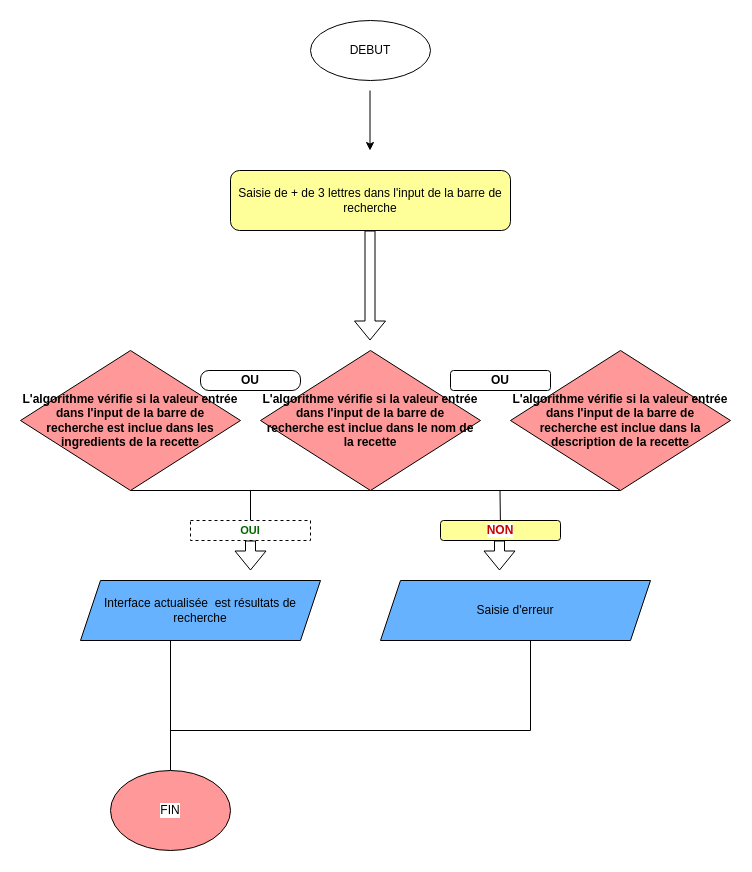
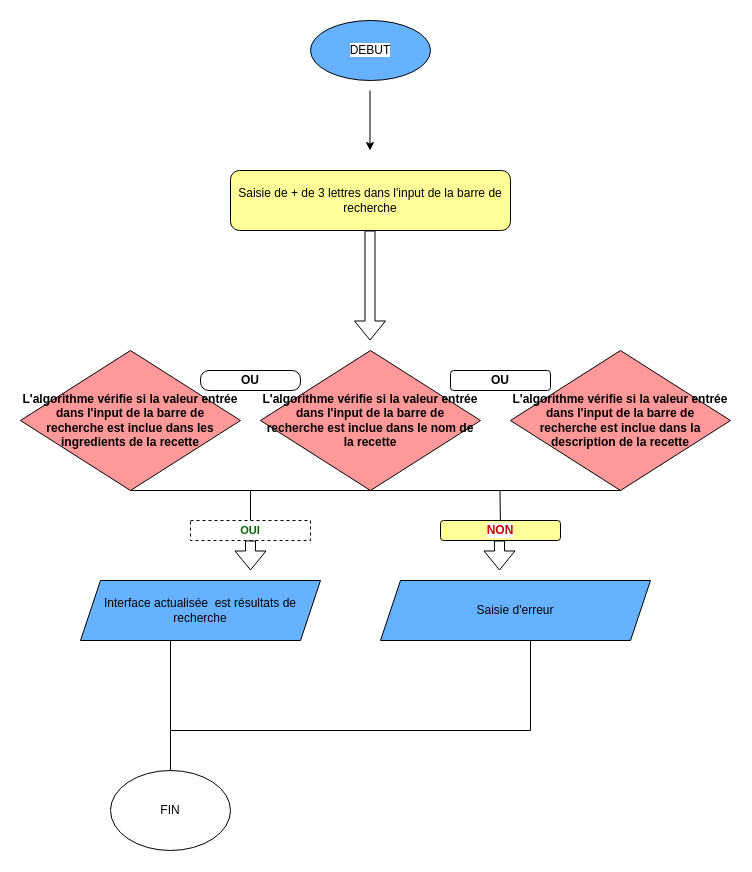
- <mxCell id="2" value="&lt;font color=&quot;#000000&quot; style=&quot;background-color: rgb(255 , 255 , 255)&quot;&gt;DEBUT&lt;/font&gt;" style="ellipse;whiteSpace=wrap;html=1;strokeColor=#000000;fillColor=#FFFFFF;" parent="1" vertex="1"><mxGeometry x="310" y="20" width="120" height="60" as="geometry" /></mxCell>
+ <mxCell id="2" value="&lt;font color=&quot;#000000&quot; style=&quot;background-color: rgb(255 , 255 , 255)&quot;&gt;DEBUT&lt;/font&gt;" style="ellipse;whiteSpace=wrap;html=1;strokeColor=#000000;fillColor=#66b2ff;" parent="1" vertex="1"><mxGeometry x="310" y="20" width="120" height="60" as="geometry" /></mxCell>
- <mxCell id="16" value="&lt;font style=&quot;font-size: 12px&quot;&gt;FIN&lt;/font&gt;" style="ellipse;whiteSpace=wrap;html=1;labelBackgroundColor=#FFFFFF;fontSize=9;fontColor=#000000;fillColor=#ff9999;strokeColor=#000000;" parent="1" vertex="1"><mxGeometry x="110" y="770" width="120" height="80" as="geometry" /></mxCell>
+ <mxCell id="16" value="&lt;font style=&quot;font-size: 12px&quot;&gt;FIN&lt;/font&gt;" style="ellipse;whiteSpace=wrap;html=1;labelBackgroundColor=#FFFFFF;fontSize=9;fontColor=#000000;fillColor=#FFFFFF;strokeColor=#000000;" parent="1" vertex="1"><mxGeometry x="110" y="770" width="120" height="80" as="geometry" /></mxCell>
